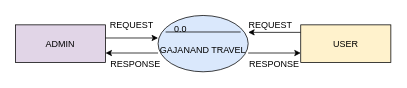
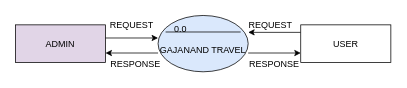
- <mxCell id="8" value="USER" style="rounded=0;whiteSpace=wrap;html=1;fillColor=#fff2cc;" parent="1" vertex="1"><mxGeometry x="400" y="32.5" width="120" height="50" as="geometry" /></mxCell>
+ <mxCell id="8" value="USER" style="rounded=0;whiteSpace=wrap;html=1;" parent="1" vertex="1"><mxGeometry x="400" y="32.5" width="120" height="50" as="geometry" /></mxCell>
